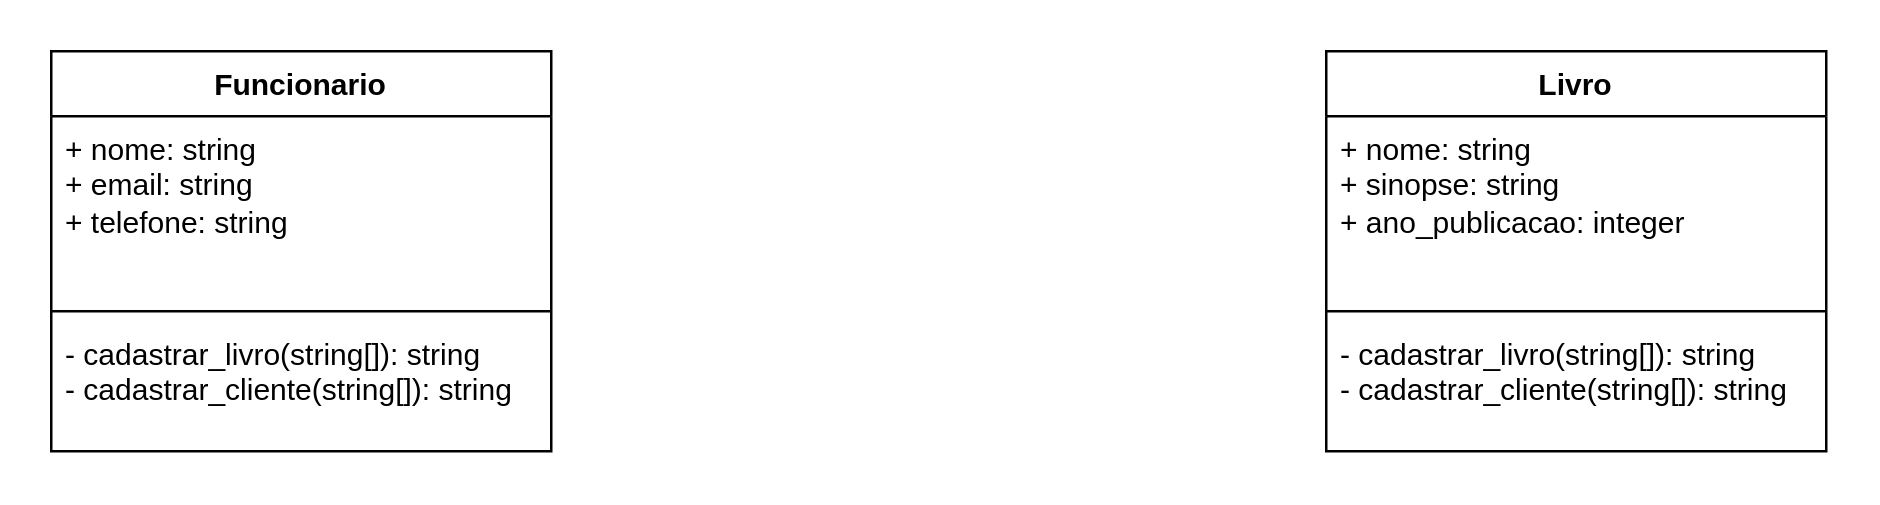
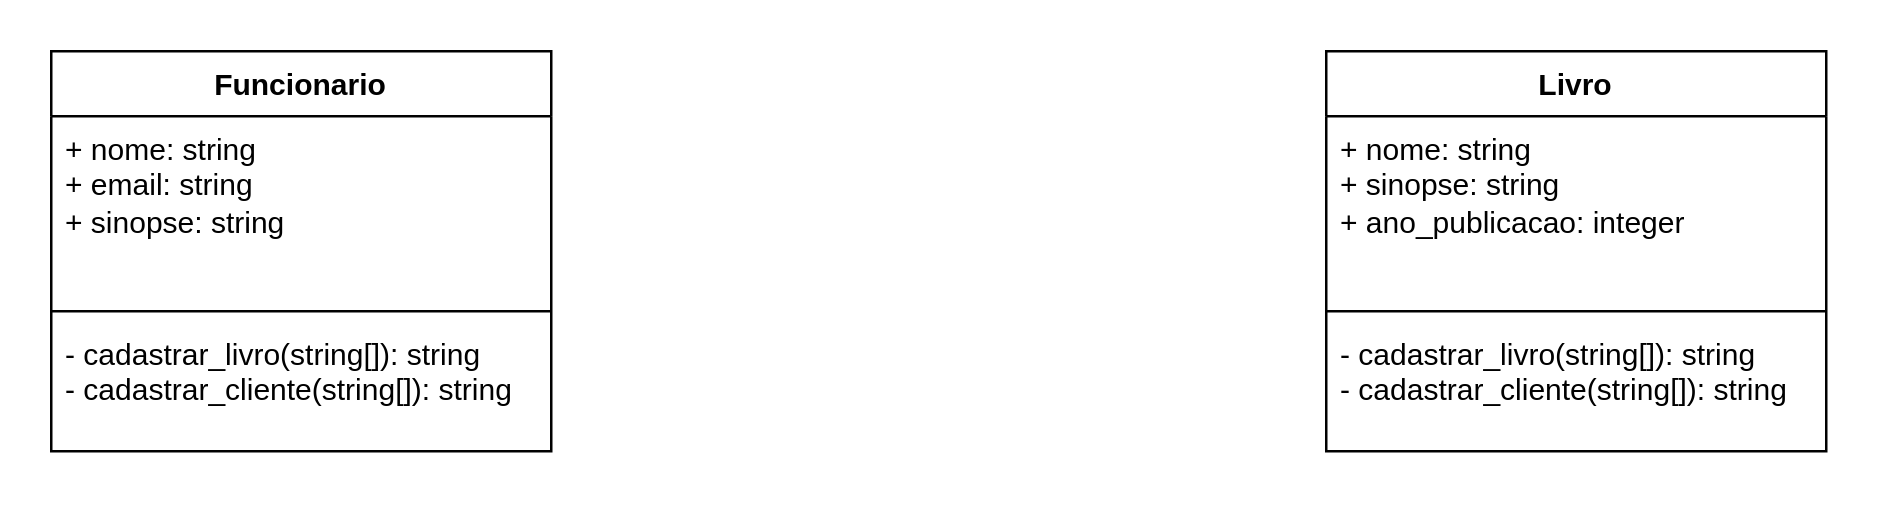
- <mxCell id="3" value="+ nome: string&lt;br&gt;+ email: string&lt;br&gt;+ telefone: string" style="text;strokeColor=none;fillColor=none;align=left;verticalAlign=top;spacingLeft=4;spacingRight=4;overflow=hidden;rotatable=0;points=[[0,0.5],[1,0.5]];portConstraint=eastwest;whiteSpace=wrap;html=1;" vertex="1" parent="2"><mxGeometry y="26" width="200" height="74" as="geometry" /></mxCell>
+ <mxCell id="3" value="+ nome: string&lt;br&gt;+ email: string&lt;br&gt;+ sinopse: string" style="text;strokeColor=none;fillColor=none;align=left;verticalAlign=top;spacingLeft=4;spacingRight=4;overflow=hidden;rotatable=0;points=[[0,0.5],[1,0.5]];portConstraint=eastwest;whiteSpace=wrap;html=1;" vertex="1" parent="2"><mxGeometry y="26" width="200" height="74" as="geometry" /></mxCell>
